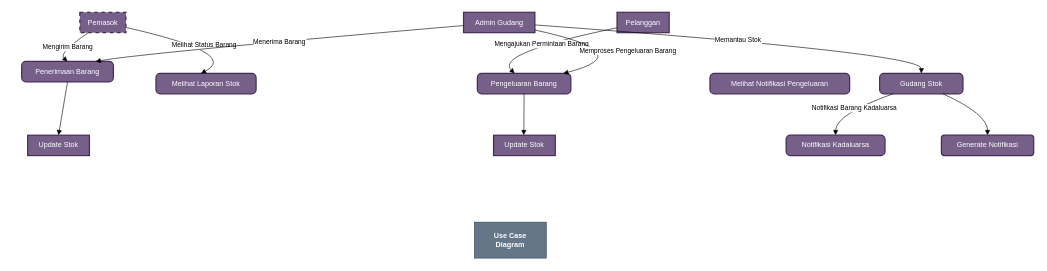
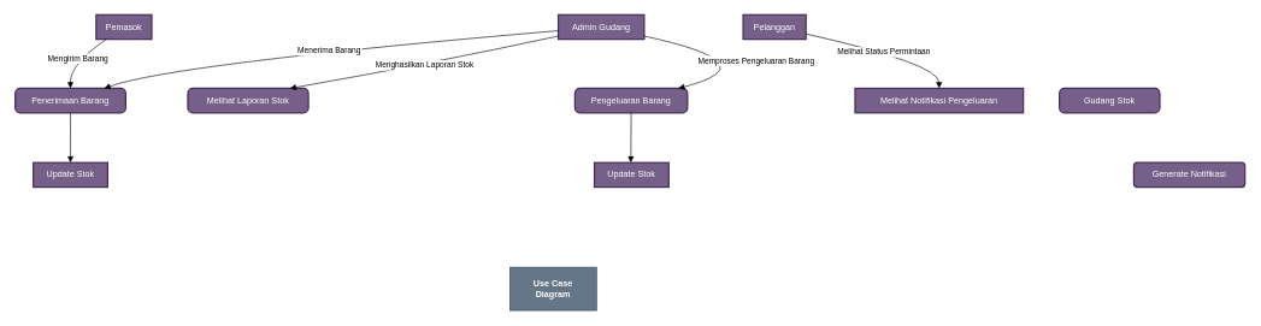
- <mxCell id="2" value="Pemasok" style="whiteSpace=wrap;strokeWidth=2;fillColor=#76608a;fontColor=#ffffff;strokeColor=#432D57;dashed=1;" parent="1" vertex="1"><mxGeometry x="132" y="20" width="77" height="34" as="geometry" /></mxCell>
+ <mxCell id="2" value="Pemasok" style="whiteSpace=wrap;strokeWidth=2;fillColor=#76608a;fontColor=#ffffff;strokeColor=#432D57;" parent="1" vertex="1"><mxGeometry x="132" y="20" width="77" height="34" as="geometry" /></mxCell>
- <mxCell id="15" value="Melihat Status Barang" style="curved=1;startArrow=none;endArrow=block;exitX=1.01;exitY=0.75;entryX=0.45;entryY=0.01;rounded=0;" parent="1" source="2" target="4" edge="1"><mxGeometry relative="1" as="geometry"><Array as="points"><mxPoint x="399" y="88" /></Array></mxGeometry></mxCell>
- <mxCell id="16" value="Mengajukan Permintaan Barang" style="curved=1;startArrow=none;endArrow=block;exitX=0;exitY=0.76;entryX=0.4;entryY=0.01;rounded=0;" parent="1" source="5" target="6" edge="1"><mxGeometry relative="1" as="geometry"><Array as="points"><mxPoint x="824" y="88" /></Array></mxGeometry></mxCell>
+ <mxCell id="17" value="Melihat Status Permintaan" style="curved=1;startArrow=none;endArrow=block;exitX=1;exitY=0.78;entryX=0.5;entryY=0.01;rounded=0;" parent="1" source="5" target="7" edge="1"><mxGeometry relative="1" as="geometry"><Array as="points"><mxPoint x="1299" y="88" /></Array></mxGeometry></mxCell>
- <mxCell id="20" value="Memantau Stok" style="curved=1;startArrow=none;endArrow=block;exitX=1;exitY=0.62;entryX=0.5;entryY=0.01;rounded=0;" parent="1" source="8" target="9" edge="1"><mxGeometry relative="1" as="geometry"><Array as="points"><mxPoint x="1536" y="88" /></Array></mxGeometry></mxCell>
+ <mxCell id="21" value="Menghasilkan Laporan Stok" style="curved=1;startArrow=none;endArrow=block;exitX=0;exitY=0.87;entryX=0.84;entryY=0.01;rounded=0;" parent="1" source="8" target="4" edge="1"><mxGeometry relative="1" as="geometry"><Array as="points"><mxPoint x="594" y="88" /></Array></mxGeometry></mxCell>
- <mxCell id="3" value="Penerimaan Barang" style="rounded=1;absoluteArcSize=1;arcSize=14;whiteSpace=wrap;strokeWidth=2;fillColor=#76608a;fontColor=#ffffff;strokeColor=#432D57;" parent="1" vertex="1"><mxGeometry x="35" y="102" width="153" height="34" as="geometry" /></mxCell>
+ <mxCell id="3" value="Penerimaan Barang" style="rounded=1;absoluteArcSize=1;arcSize=14;whiteSpace=wrap;strokeWidth=2;fillColor=#76608a;fontColor=#ffffff;strokeColor=#432D57;" parent="1" vertex="1"><mxGeometry x="20" y="122" width="153" height="34" as="geometry" /></mxCell>
- <mxCell id="7" value="Melihat Notifikasi Pengeluaran" style="rounded=1;absoluteArcSize=1;arcSize=14;whiteSpace=wrap;strokeWidth=2;fillColor=#76608a;fontColor=#ffffff;strokeColor=#432D57;" parent="1" vertex="1"><mxGeometry x="1183" y="122" width="233" height="34" as="geometry" /></mxCell>
+ <mxCell id="7" value="Melihat Notifikasi Pengeluaran" style="absoluteArcSize=1;arcSize=14;whiteSpace=wrap;strokeWidth=2;fillColor=#76608a;fontColor=#ffffff;strokeColor=#432D57;rounded=0;" parent="1" vertex="1"><mxGeometry x="1183" y="122" width="233" height="34" as="geometry" /></mxCell>
- <mxCell id="22" value="Notifikasi Barang Kadaluarsa" style="curved=1;startArrow=none;endArrow=block;exitX=0.16;exitY=1;entryX=0.5;entryY=-0.01;rounded=0;" parent="1" source="9" target="10" edge="1"><mxGeometry relative="1" as="geometry"><Array as="points"><mxPoint x="1393" y="190" /></Array></mxGeometry></mxCell>
- <mxCell id="25" value="" style="curved=1;startArrow=none;endArrow=block;exitX=0.76;exitY=1;entryX=0.5;entryY=-0.01;rounded=0;" parent="1" source="9" target="13" edge="1"><mxGeometry relative="1" as="geometry"><Array as="points"><mxPoint x="1646" y="190" /></Array></mxGeometry></mxCell>
- <mxCell id="10" value="Notifikasi Kadaluarsa" style="rounded=1;absoluteArcSize=1;arcSize=14;whiteSpace=wrap;strokeWidth=2;fillColor=#76608a;fontColor=#ffffff;strokeColor=#432D57;" parent="1" vertex="1"><mxGeometry x="1310" y="225" width="165" height="34" as="geometry" /></mxCell>
- <mxCell id="26" value="&lt;b&gt;Use Case&lt;/b&gt;&lt;div&gt;&lt;b&gt;Diagram&lt;/b&gt;&lt;/div&gt;" style="whiteSpace=wrap;html=1;fillColor=#647687;fontColor=#ffffff;strokeColor=#314354;" parent="1" vertex="1"><mxGeometry x="790" y="370" width="120" height="60" as="geometry" /></mxCell>
+ <mxCell id="26" value="&lt;b&gt;Use Case&lt;/b&gt;&lt;div&gt;&lt;b&gt;Diagram&lt;/b&gt;&lt;/div&gt;" style="whiteSpace=wrap;html=1;fillColor=#647687;fontColor=#ffffff;strokeColor=#314354;" parent="1" vertex="1"><mxGeometry x="705" y="370" width="120" height="60" as="geometry" /></mxCell>
